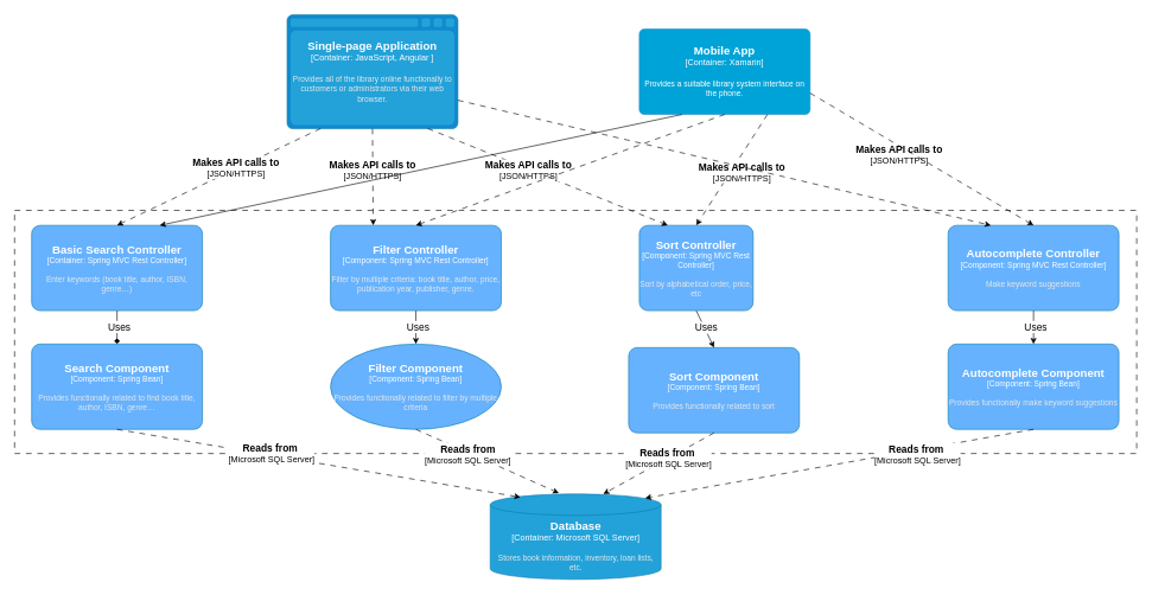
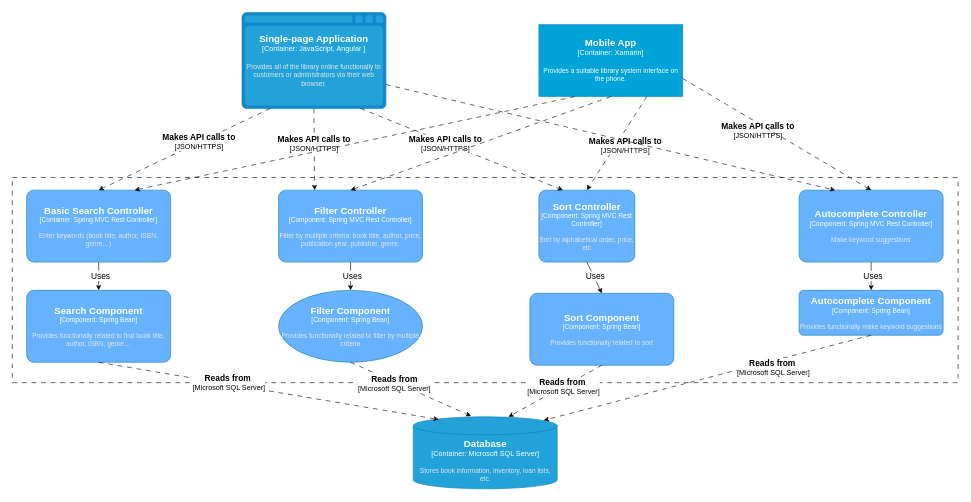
- <mxCell id="3" value="&lt;font style=&quot;font-size: 16px&quot;&gt;&lt;b&gt;Mobile App&lt;/b&gt;&lt;/font&gt;&lt;div&gt;[Container: Xamarin]&lt;/div&gt;&lt;br&gt;&lt;div&gt;&lt;font style=&quot;font-size: 11px&quot;&gt;Provides a suitable library system interface on the phone.&lt;/font&gt;&lt;/div&gt;" style="rounded=1;whiteSpace=wrap;html=1;labelBackgroundColor=none;fillColor=light-dark(#00a3d7, #176592);fontColor=#ffffff;align=center;arcSize=6;strokeColor=#2086C9;metaEdit=1;resizable=0;points=[[0.25,0,0],[0.5,0,0],[0.75,0,0],[1,0.25,0],[1,0.5,0],[1,0.75,0],[0.75,1,0],[0.5,1,0],[0.25,1,0],[0,0.75,0],[0,0.5,0],[0,0.25,0]];" vertex="1" parent="1"><mxGeometry x="898" y="40" width="240" height="120" as="geometry" /></mxCell>
+ <mxCell id="3" value="&lt;font style=&quot;font-size: 16px&quot;&gt;&lt;b&gt;Mobile App&lt;/b&gt;&lt;/font&gt;&lt;div&gt;[Container: Xamarin]&lt;/div&gt;&lt;br&gt;&lt;div&gt;&lt;font style=&quot;font-size: 11px&quot;&gt;Provides a suitable library system interface on the phone.&lt;/font&gt;&lt;/div&gt;" style="whiteSpace=wrap;html=1;labelBackgroundColor=none;fillColor=light-dark(#00a3d7, #176592);fontColor=#ffffff;align=center;arcSize=6;strokeColor=#2086C9;metaEdit=1;resizable=0;points=[[0.25,0,0],[0.5,0,0],[0.75,0,0],[1,0.25,0],[1,0.5,0],[1,0.75,0],[0.75,1,0],[0.5,1,0],[0.25,1,0],[0,0.75,0],[0,0.5,0],[0,0.25,0]];rounded=0;" vertex="1" parent="1"><mxGeometry x="898" y="40" width="240" height="120" as="geometry" /></mxCell>
- <mxCell id="18" value="" style="endArrow=classic;html=1;rounded=0;exitX=0.25;exitY=1;exitDx=0;exitDy=0;exitPerimeter=0;entryX=0.75;entryY=0;entryDx=0;entryDy=0;entryPerimeter=0;dashed=0;dashPattern=8 8;" edge="1" parent="1" source="3" target="5"><mxGeometry width="50" height="50" relative="1" as="geometry"><mxPoint x="512" y="453" as="sourcePoint" /><mxPoint x="562" y="403" as="targetPoint" /></mxGeometry></mxCell>
+ <mxCell id="18" value="" style="endArrow=classic;html=1;rounded=0;exitX=0.25;exitY=1;exitDx=0;exitDy=0;exitPerimeter=0;entryX=0.75;entryY=0;entryDx=0;entryDy=0;entryPerimeter=0;dashed=1;dashPattern=8 8;" edge="1" parent="1" source="3" target="5"><mxGeometry width="50" height="50" relative="1" as="geometry"><mxPoint x="512" y="453" as="sourcePoint" /><mxPoint x="562" y="403" as="targetPoint" /></mxGeometry></mxCell>
- <mxCell id="23" value="" style="endArrow=diamond;html=1;rounded=0;exitX=0.5;exitY=1;exitDx=0;exitDy=0;exitPerimeter=0;entryX=0.5;entryY=0;entryDx=0;entryDy=0;entryPerimeter=0;" edge="1" parent="1" source="5" target="7"><mxGeometry width="50" height="50" relative="1" as="geometry"><mxPoint x="367" y="499" as="sourcePoint" /><mxPoint x="417" y="449" as="targetPoint" /></mxGeometry></mxCell>
+ <mxCell id="23" value="" style="endArrow=classic;html=1;rounded=0;exitX=0.5;exitY=1;exitDx=0;exitDy=0;exitPerimeter=0;entryX=0.5;entryY=0;entryDx=0;entryDy=0;entryPerimeter=0;" edge="1" parent="1" source="5" target="7"><mxGeometry width="50" height="50" relative="1" as="geometry"><mxPoint x="367" y="499" as="sourcePoint" /><mxPoint x="417" y="449" as="targetPoint" /></mxGeometry></mxCell>
- <mxCell id="30" value="&lt;font style=&quot;font-size: 16px&quot;&gt;&lt;b&gt;Autocomplete Component&lt;/b&gt;&lt;/font&gt;&lt;div&gt;[Component: Spring Bean]&lt;/div&gt;&lt;br&gt;&lt;div&gt;&lt;font style=&quot;font-size: 11px&quot;&gt;&lt;font color=&quot;#E6E6E6&quot;&gt;Provides functionally make keyword suggestions&lt;/font&gt;&lt;/div&gt;" style="rounded=1;whiteSpace=wrap;html=1;fontSize=11;labelBackgroundColor=none;fillColor=light-dark(#66B2FF,#1D8AB9);fontColor=#ffffff;align=center;arcSize=10;strokeColor=#0E7DAD;metaEdit=1;resizable=0;points=[[0.25,0,0],[0.5,0,0],[0.75,0,0],[1,0.25,0],[1,0.5,0],[1,0.75,0],[0.75,1,0],[0.5,1,0],[0.25,1,0],[0,0.75,0],[0,0.5,0],[0,0.25,0]];" vertex="1" parent="1"><mxGeometry x="1332" y="483" width="240" height="120" as="geometry" /></mxCell>
+ <mxCell id="30" value="&lt;font style=&quot;font-size: 16px&quot;&gt;&lt;b&gt;Autocomplete Component&lt;/b&gt;&lt;/font&gt;&lt;div&gt;[Component: Spring Bean]&lt;/div&gt;&lt;br&gt;&lt;div&gt;&lt;font style=&quot;font-size: 11px&quot;&gt;&lt;font color=&quot;#E6E6E6&quot;&gt;Provides functionally make keyword suggestions&lt;/font&gt;&lt;/div&gt;" style="rounded=1;whiteSpace=wrap;html=1;fontSize=11;labelBackgroundColor=none;fillColor=light-dark(#66B2FF,#1D8AB9);fontColor=#ffffff;align=center;arcSize=10;strokeColor=#0E7DAD;metaEdit=1;resizable=0;points=[[0.25,0,0],[0.5,0,0],[0.75,0,0],[1,0.25,0],[1,0.5,0],[1,0.75,0],[0.75,1,0],[0.5,1,0],[0.25,1,0],[0,0.75,0],[0,0.5,0],[0,0.25,0]];" vertex="1" parent="1"><mxGeometry x="1332" y="483" width="240" height="75" as="geometry" /></mxCell>
